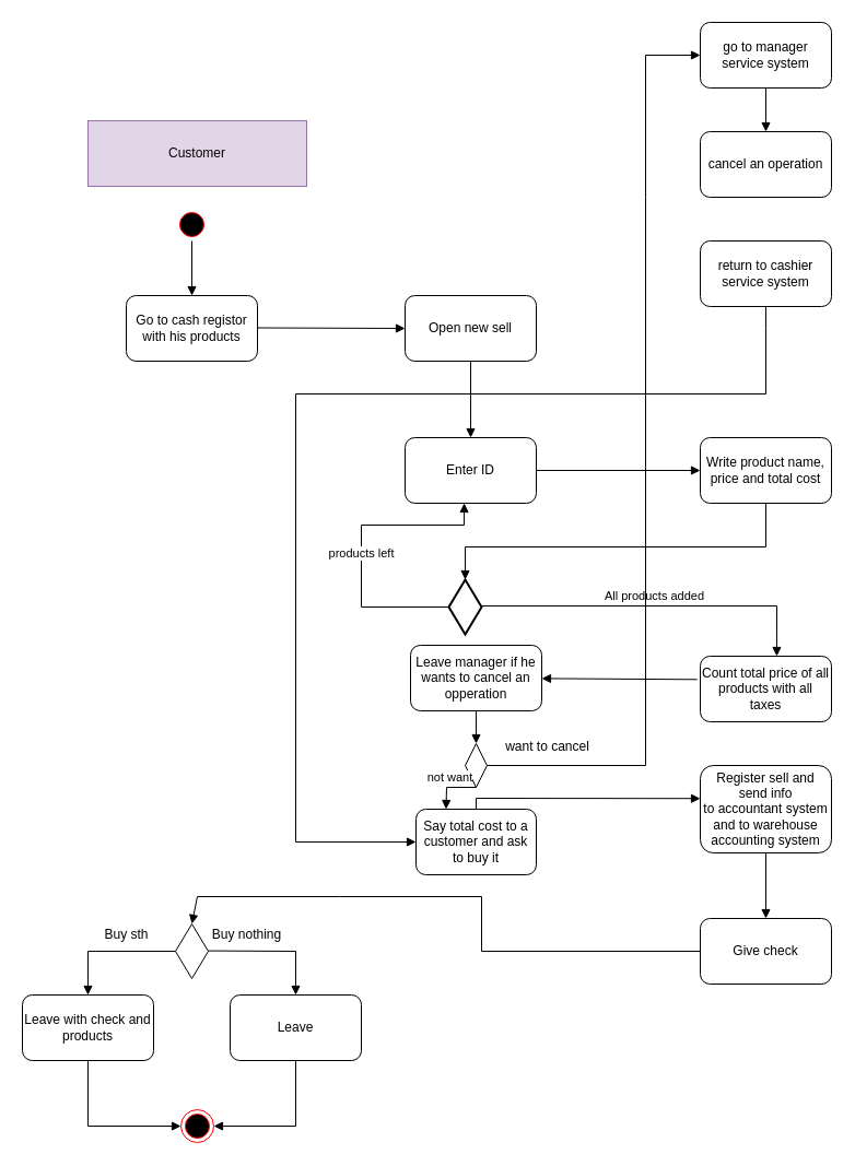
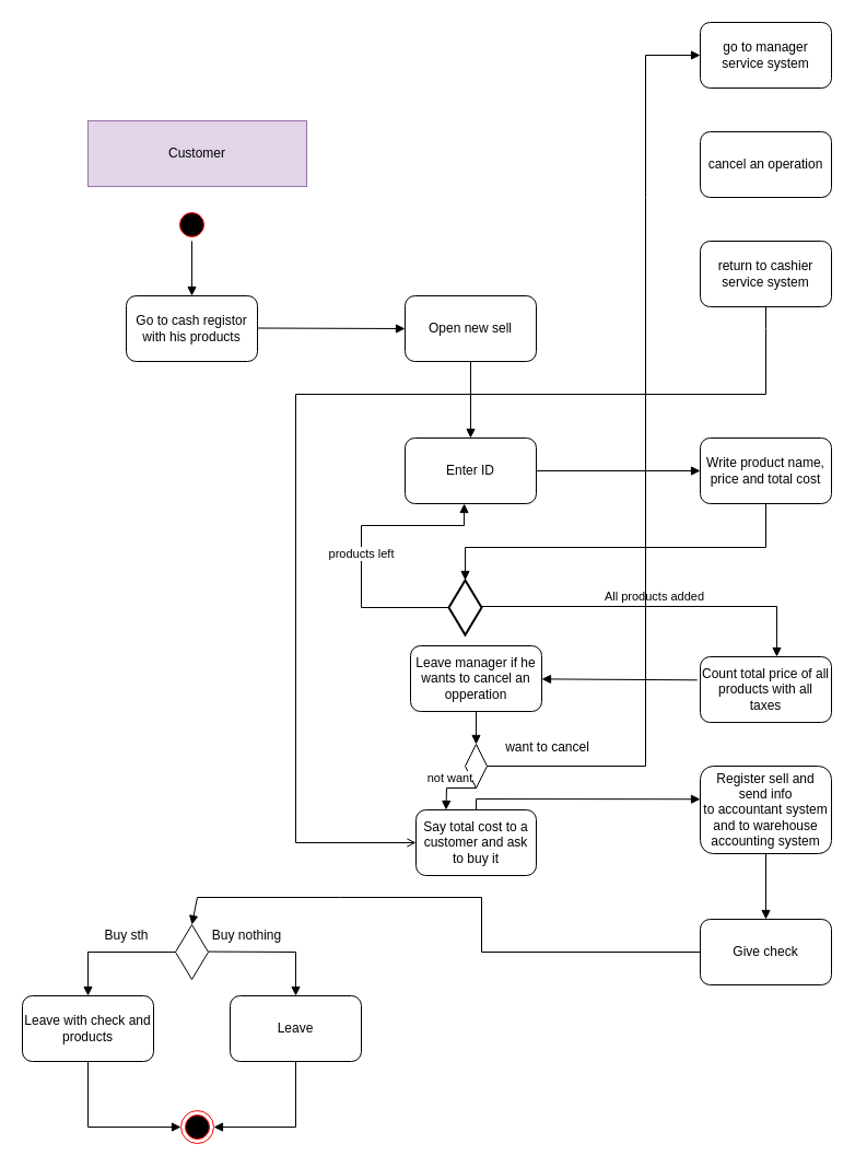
- <mxCell id="42" value="" style="html=1;verticalAlign=bottom;endArrow=block;curved=0;rounded=0;exitX=0.5;exitY=1;exitDx=0;exitDy=0;entryX=0.5;entryY=0;entryDx=0;entryDy=0;" edge="1" parent="1" source="39" target="41"><mxGeometry width="80" relative="1" as="geometry"><mxPoint x="640" y="250" as="sourcePoint" /><mxPoint x="720" y="250" as="targetPoint" /></mxGeometry></mxCell>
- <mxCell id="44" value="" style="html=1;verticalAlign=bottom;endArrow=block;curved=0;rounded=0;exitX=0.5;exitY=1;exitDx=0;exitDy=0;entryX=0;entryY=0.5;entryDx=0;entryDy=0;" edge="1" parent="1" source="43" target="16"><mxGeometry width="80" relative="1" as="geometry"><mxPoint x="640" y="450" as="sourcePoint" /><mxPoint x="720" y="450" as="targetPoint" /><Array as="points"><mxPoint x="700" y="300" /><mxPoint x="700" y="360" /><mxPoint x="270" y="360" /><mxPoint x="270" y="770" /></Array></mxGeometry></mxCell>
+ <mxCell id="44" value="" style="html=1;verticalAlign=bottom;endArrow=open;curved=0;rounded=0;exitX=0.5;exitY=1;exitDx=0;exitDy=0;entryX=0;entryY=0.5;entryDx=0;entryDy=0;" edge="1" parent="1" source="43" target="16"><mxGeometry width="80" relative="1" as="geometry"><mxPoint x="640" y="450" as="sourcePoint" /><mxPoint x="720" y="450" as="targetPoint" /><Array as="points"><mxPoint x="700" y="300" /><mxPoint x="700" y="360" /><mxPoint x="270" y="360" /><mxPoint x="270" y="770" /></Array></mxGeometry></mxCell>
